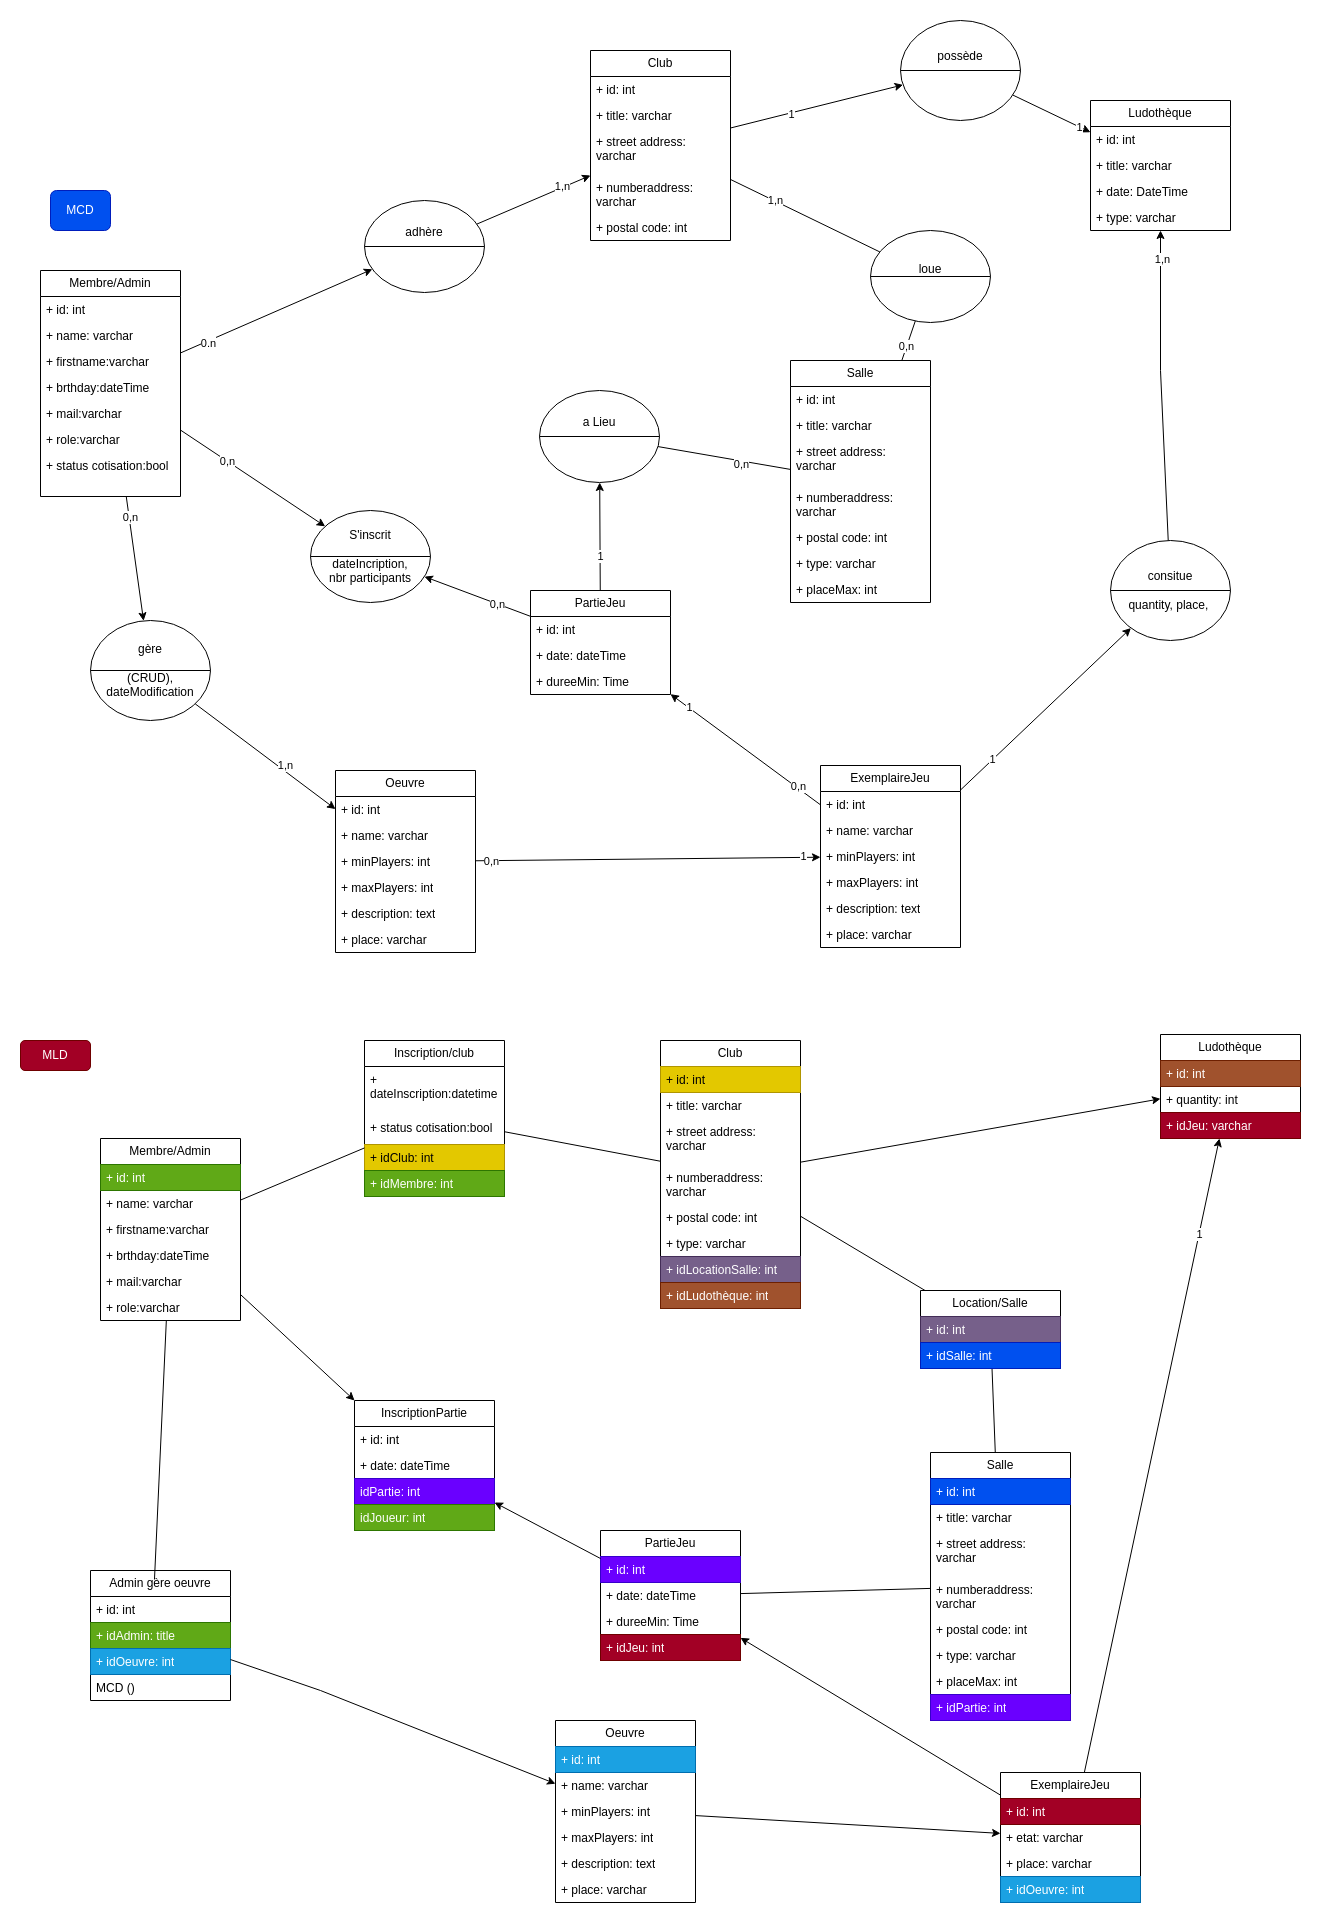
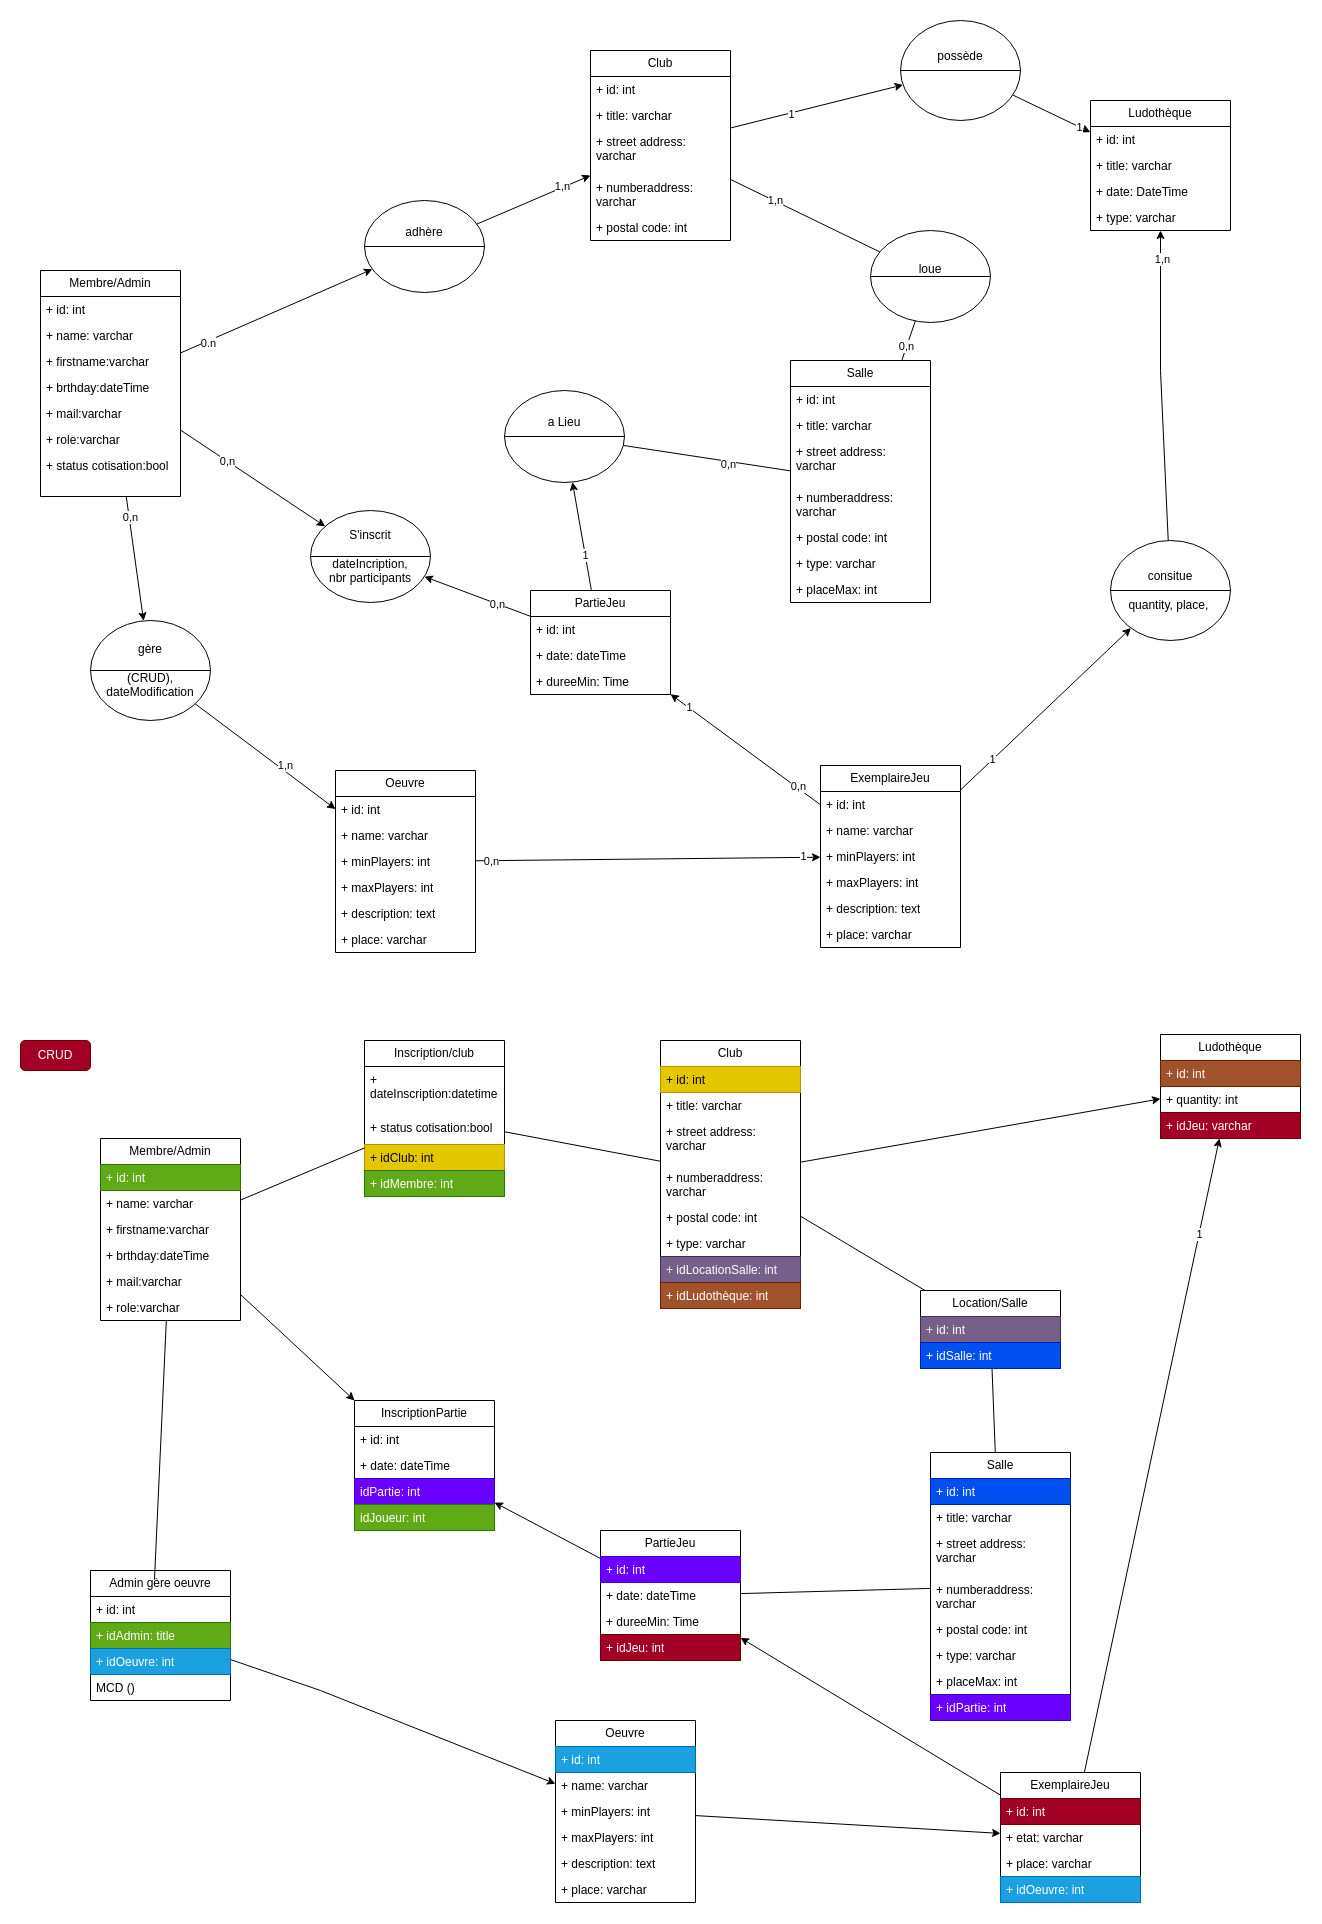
- <mxCell id="19" value="MCD" style="rounded=1;whiteSpace=wrap;html=1;fillColor=#0050ef;fontColor=#ffffff;strokeColor=#001DBC;" parent="1" vertex="1"><mxGeometry x="50" y="190" width="60" height="40" as="geometry" /></mxCell>
- <mxCell id="54" value="&lt;div&gt;a Lieu&lt;/div&gt;&lt;div&gt;&lt;br&gt;&lt;/div&gt;&lt;div&gt;&lt;br&gt;&lt;/div&gt;" style="shape=lineEllipse;perimeter=ellipsePerimeter;whiteSpace=wrap;html=1;backgroundOutline=1;" parent="1" vertex="1"><mxGeometry x="539" y="390" width="120" height="92" as="geometry" /></mxCell>
+ <mxCell id="54" value="&lt;div&gt;a Lieu&lt;/div&gt;&lt;div&gt;&lt;br&gt;&lt;/div&gt;&lt;div&gt;&lt;br&gt;&lt;/div&gt;" style="shape=lineEllipse;perimeter=ellipsePerimeter;whiteSpace=wrap;html=1;backgroundOutline=1;" parent="1" vertex="1"><mxGeometry x="504" y="390" width="120" height="92" as="geometry" /></mxCell>
- <mxCell id="20" value="MLD" style="rounded=1;whiteSpace=wrap;html=1;fillColor=#a20025;fontColor=#ffffff;strokeColor=#6F0000;" parent="1" vertex="1"><mxGeometry x="20" y="1040" width="70" height="30" as="geometry" /></mxCell>
+ <mxCell id="20" value="CRUD" style="rounded=1;whiteSpace=wrap;html=1;fillColor=#a20025;fontColor=#ffffff;strokeColor=#6F0000;" parent="1" vertex="1"><mxGeometry x="20" y="1040" width="70" height="30" as="geometry" /></mxCell>
